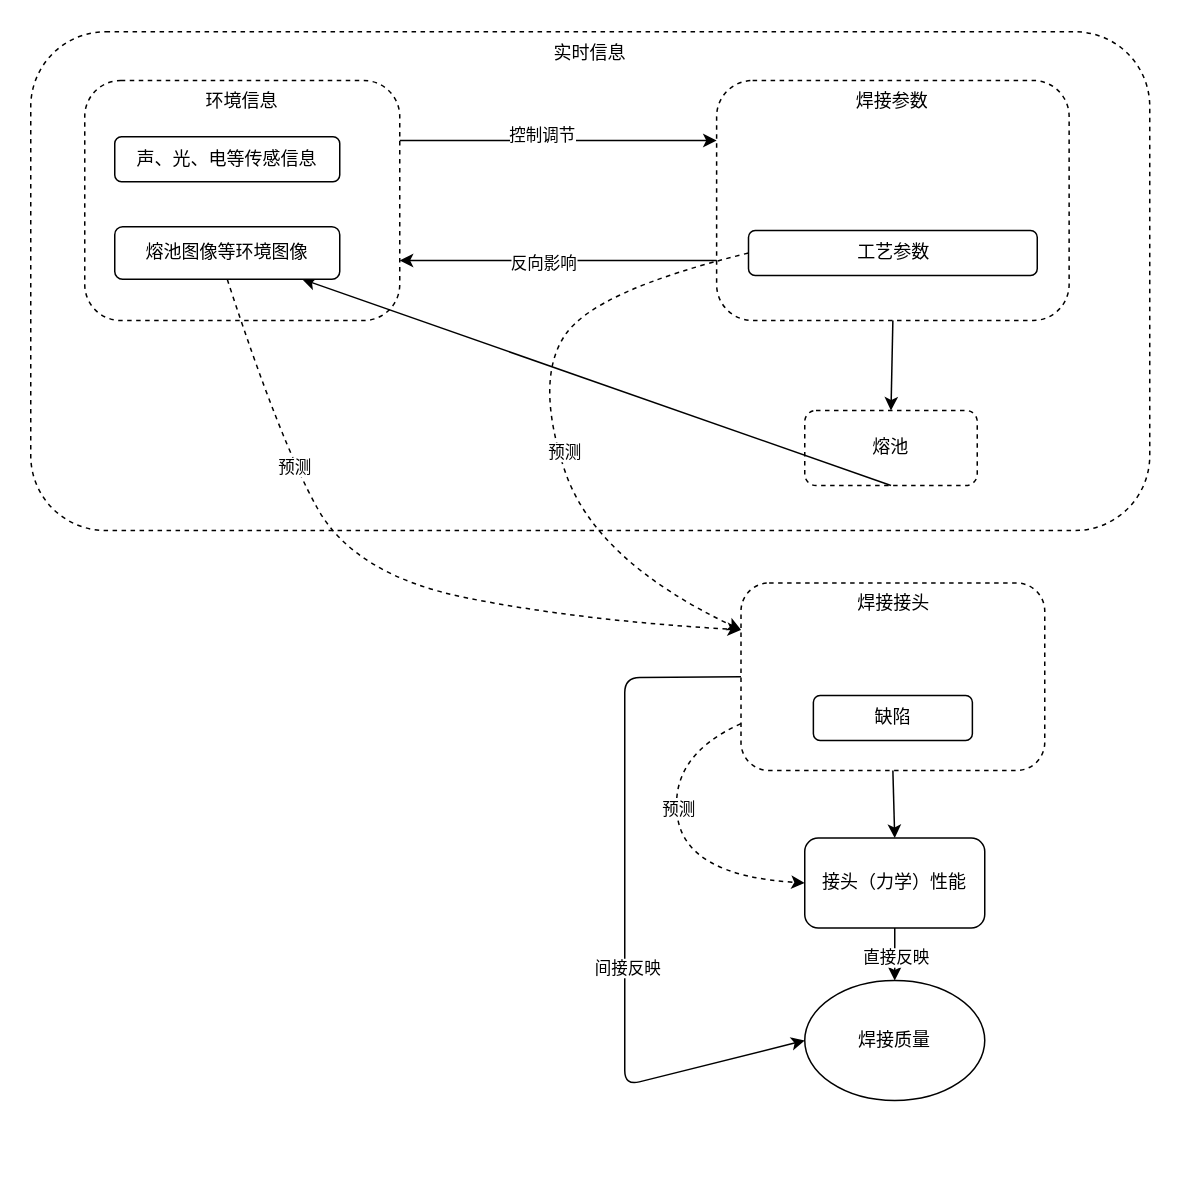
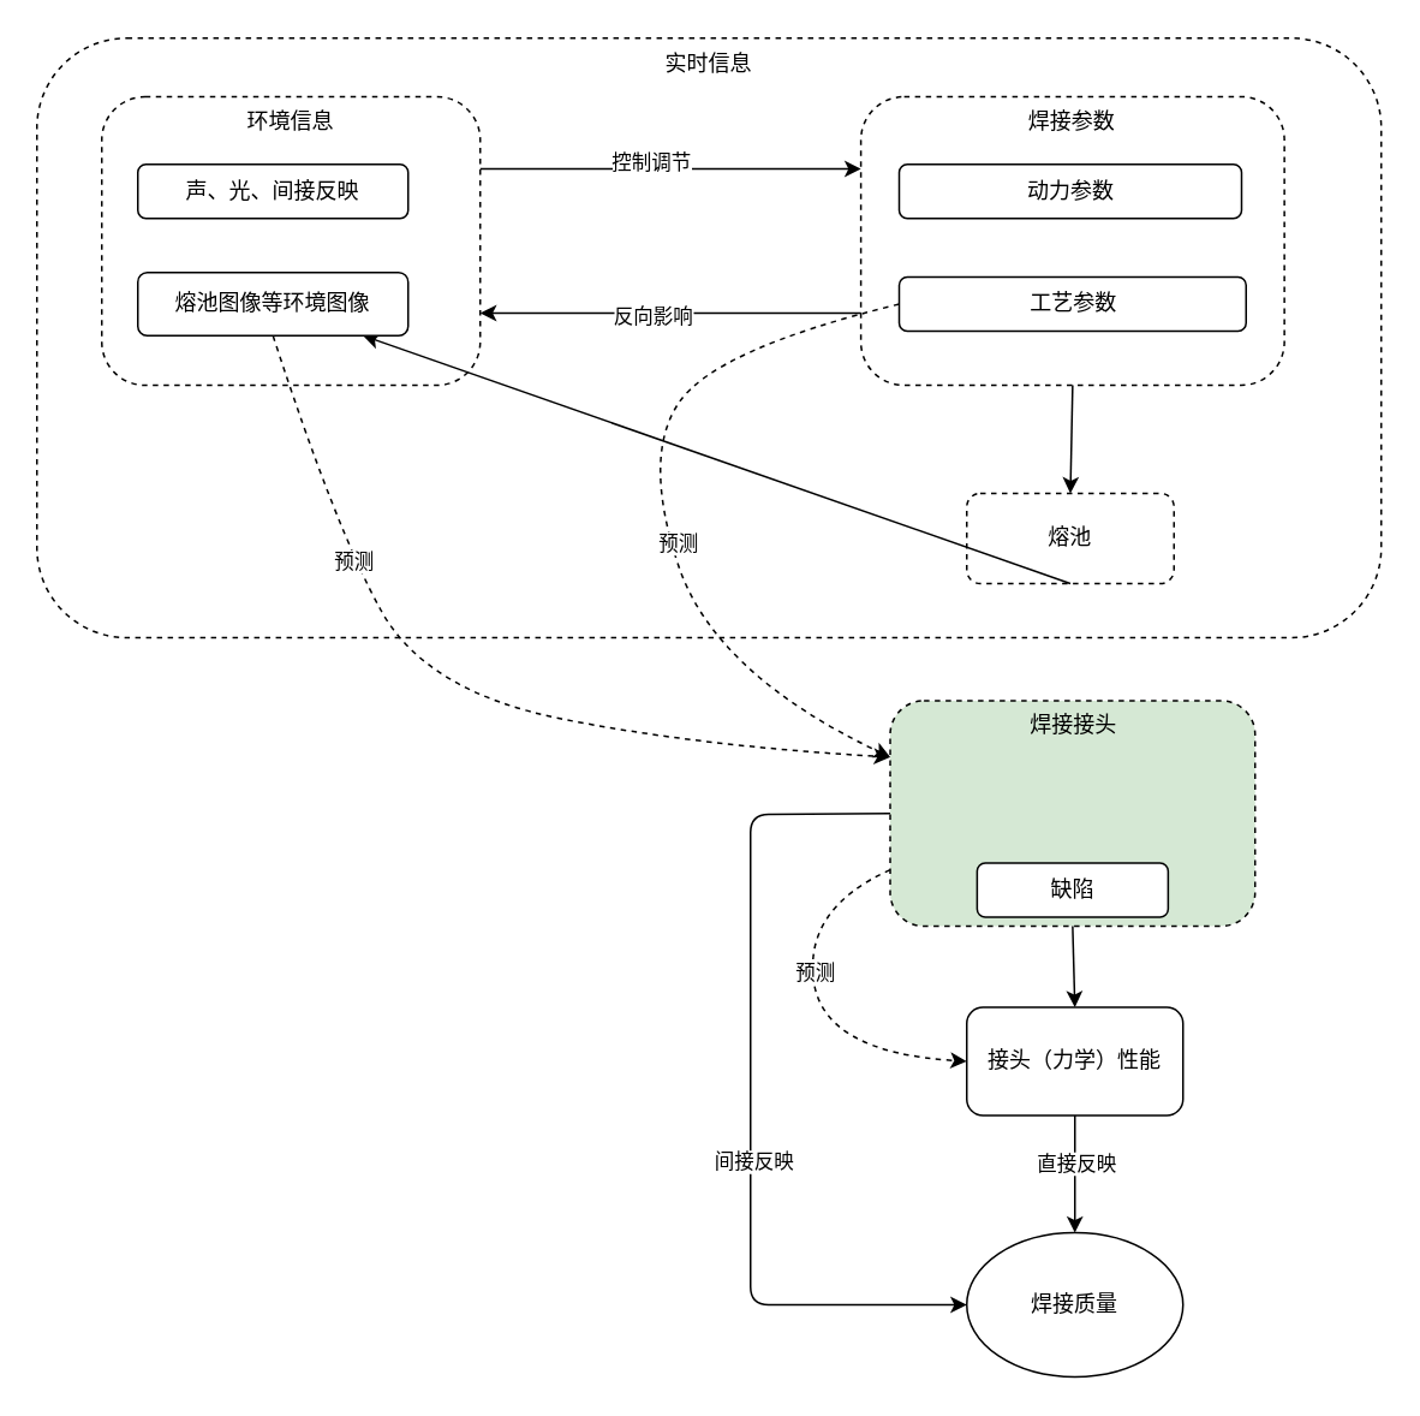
+ <mxCell id="19" value="动力参数" style="rounded=1;whiteSpace=wrap;html=1;" parent="1" vertex="1"><mxGeometry x="498.5" y="90.5" width="190" height="30" as="geometry" /></mxCell>
- <mxCell id="17" value="声、光、电等传感信息" style="rounded=1;whiteSpace=wrap;html=1;" parent="1" vertex="1"><mxGeometry x="76" y="90.5" width="150" height="30" as="geometry" /></mxCell>
+ <mxCell id="17" value="声、光、间接反映" style="rounded=1;whiteSpace=wrap;html=1;" parent="1" vertex="1"><mxGeometry x="76" y="90.5" width="150" height="30" as="geometry" /></mxCell>
- <mxCell id="6" value="焊接接头" style="rounded=1;whiteSpace=wrap;html=1;dashed=1;horizontal=1;verticalAlign=top;" parent="1" vertex="1"><mxGeometry x="493.5" y="388" width="202.5" height="125" as="geometry" /></mxCell>
+ <mxCell id="6" value="焊接接头" style="rounded=1;whiteSpace=wrap;html=1;dashed=1;horizontal=1;verticalAlign=top;fillColor=#d5e8d4;" parent="1" vertex="1"><mxGeometry x="493.5" y="388" width="202.5" height="125" as="geometry" /></mxCell>
- <mxCell id="22" value="缺陷" style="rounded=1;whiteSpace=wrap;html=1;labelBackgroundColor=none;fillColor=#ffffff;gradientColor=none;" parent="1" vertex="1"><mxGeometry x="541.75" y="463" width="106" height="30" as="geometry" /></mxCell>
+ <mxCell id="22" value="缺陷" style="rounded=1;whiteSpace=wrap;html=1;labelBackgroundColor=none;fillColor=#ffffff;gradientColor=none;" parent="1" vertex="1"><mxGeometry x="541.75" y="478" width="106" height="30" as="geometry" /></mxCell>
- <mxCell id="23" value="焊接质量" style="ellipse;whiteSpace=wrap;html=1;rounded=1;labelBackgroundColor=none;fillColor=#ffffff;gradientColor=none;" parent="1" vertex="1"><mxGeometry x="536" y="653" width="120" height="80" as="geometry" /></mxCell>
+ <mxCell id="23" value="焊接质量" style="ellipse;whiteSpace=wrap;html=1;rounded=1;labelBackgroundColor=none;fillColor=#ffffff;gradientColor=none;" parent="1" vertex="1"><mxGeometry x="536" y="683" width="120" height="80" as="geometry" /></mxCell>
